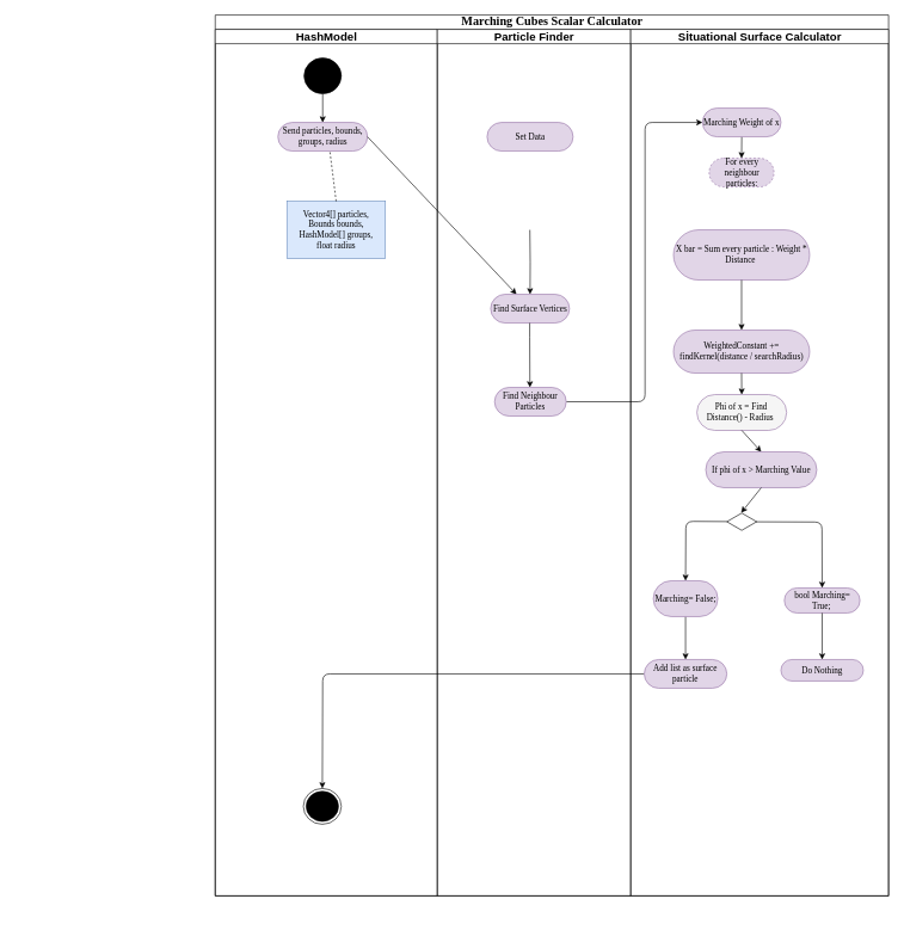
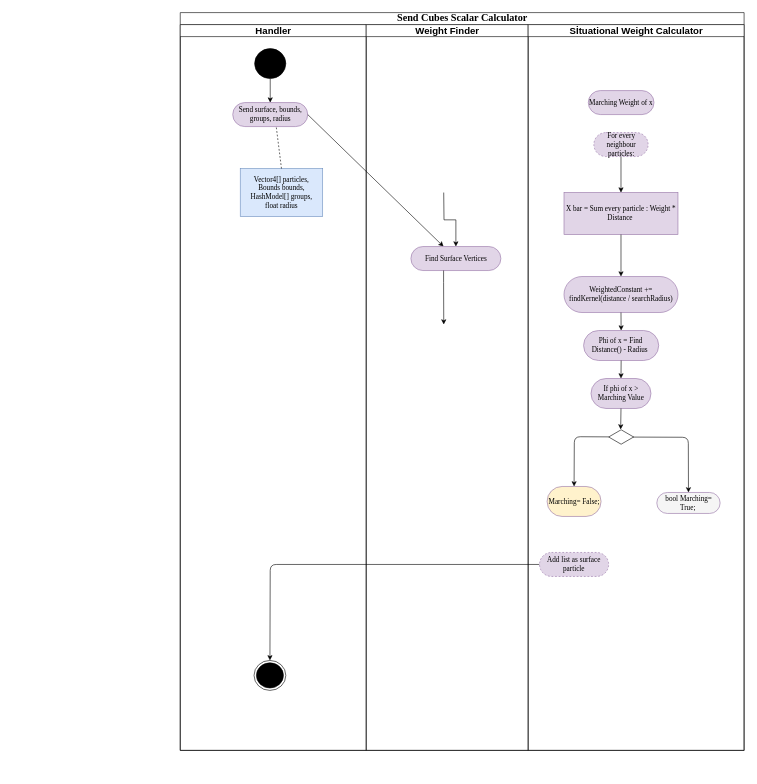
- <mxCell id="2" value="&lt;font style=&quot;font-size: 17px&quot;&gt;Marching Cubes Scalar Calculator&lt;/font&gt;" style="swimlane;html=1;childLayout=stackLayout;startSize=20;rounded=0;shadow=0;comic=0;labelBackgroundColor=none;strokeWidth=1;fontFamily=Verdana;fontSize=12;align=center;" parent="1" vertex="1"><mxGeometry x="300" y="20" width="940" height="1230" as="geometry"><mxRectangle x="40" y="20" width="60" height="20" as="alternateBounds" /></mxGeometry></mxCell>
+ <mxCell id="2" value="&lt;font style=&quot;font-size: 17px&quot;&gt;Send Cubes Scalar Calculator&lt;/font&gt;" style="swimlane;html=1;childLayout=stackLayout;startSize=20;rounded=0;shadow=0;comic=0;labelBackgroundColor=none;strokeWidth=1;fontFamily=Verdana;fontSize=12;align=center;" parent="1" vertex="1"><mxGeometry x="300" y="20" width="940" height="1230" as="geometry"><mxRectangle x="40" y="20" width="60" height="20" as="alternateBounds" /></mxGeometry></mxCell>
- <mxCell id="3" value="&lt;font style=&quot;font-size: 16px&quot;&gt;HashModel&lt;/font&gt;" style="swimlane;html=1;startSize=20;" parent="2" vertex="1"><mxGeometry y="20" width="310" height="1210" as="geometry" /></mxCell>
+ <mxCell id="3" value="&lt;font style=&quot;font-size: 16px&quot;&gt;Handler&lt;/font&gt;" style="swimlane;html=1;startSize=20;" parent="2" vertex="1"><mxGeometry y="20" width="310" height="1210" as="geometry" /></mxCell>
- <mxCell id="12" value="&lt;span style=&quot;font-size: 16px&quot;&gt;Particle Finder&lt;/span&gt;" style="swimlane;html=1;startSize=20;" parent="2" vertex="1"><mxGeometry x="310" y="20" width="270" height="1210" as="geometry" /></mxCell>
+ <mxCell id="12" value="&lt;span style=&quot;font-size: 16px&quot;&gt;Weight Finder&lt;/span&gt;" style="swimlane;html=1;startSize=20;" parent="2" vertex="1"><mxGeometry x="310" y="20" width="270" height="1210" as="geometry" /></mxCell>
- <mxCell id="18" value="&lt;font style=&quot;font-size: 16px&quot;&gt;Sİtuational Surface Calculator&lt;/font&gt;" style="swimlane;html=1;startSize=20;" parent="2" vertex="1"><mxGeometry x="580" y="20" width="360" height="1210" as="geometry" /></mxCell>
+ <mxCell id="18" value="&lt;font style=&quot;font-size: 16px&quot;&gt;Sİtuational Weight Calculator&lt;/font&gt;" style="swimlane;html=1;startSize=20;" parent="2" vertex="1"><mxGeometry x="580" y="20" width="360" height="1210" as="geometry" /></mxCell>
- <mxCell id="5" value="Send particles, bounds, groups, radius" style="rounded=1;whiteSpace=wrap;html=1;shadow=0;comic=0;labelBackgroundColor=none;strokeWidth=1;fontFamily=Verdana;fontSize=12;align=center;arcSize=50;fillColor=#e1d5e7;strokeColor=#9673a6;" parent="3" vertex="1"><mxGeometry x="87.5" y="130" width="125" height="40" as="geometry" /></mxCell>
+ <mxCell id="5" value="Send surface, bounds, groups, radius" style="rounded=1;whiteSpace=wrap;html=1;shadow=0;comic=0;labelBackgroundColor=none;strokeWidth=1;fontFamily=Verdana;fontSize=12;align=center;arcSize=50;fillColor=#e1d5e7;strokeColor=#9673a6;" parent="3" vertex="1"><mxGeometry x="87.5" y="130" width="125" height="40" as="geometry" /></mxCell>
- <mxCell id="15" value="Set Data" style="rounded=1;whiteSpace=wrap;html=1;shadow=0;comic=0;labelBackgroundColor=none;strokeWidth=1;fontFamily=Verdana;fontSize=12;align=center;arcSize=50;fillColor=#e1d5e7;strokeColor=#9673a6;" parent="12" vertex="1"><mxGeometry x="69.5" y="130" width="120" height="40" as="geometry" /></mxCell>
- <mxCell id="21" value="" style="endArrow=classic;html=1;exitX=0.5;exitY=1;exitDx=0;exitDy=0;entryX=0.5;entryY=0;entryDx=0;entryDy=0;" parent="18" target="19" edge="1" source="24"><mxGeometry width="50" height="50" relative="1" as="geometry"><mxPoint x="153" y="150" as="sourcePoint" /><mxPoint x="152.538" y="198.42" as="targetPoint" /></mxGeometry></mxCell>
+ <mxCell id="22" value="" style="endArrow=classic;html=1;exitX=0.5;exitY=1;exitDx=0;exitDy=0;entryX=0.5;entryY=0;entryDx=0;entryDy=0;" parent="18" source="19" target="20" edge="1"><mxGeometry width="50" height="50" relative="1" as="geometry"><mxPoint x="140.5" y="390" as="sourcePoint" /><mxPoint x="150" y="300" as="targetPoint" /></mxGeometry></mxCell>
- <mxCell id="20" value="X bar = Sum every particle : Weight * Distance&amp;nbsp;" style="rounded=1;whiteSpace=wrap;html=1;shadow=0;comic=0;labelBackgroundColor=none;strokeWidth=1;fontFamily=Verdana;fontSize=12;align=center;arcSize=50;fillColor=#e1d5e7;strokeColor=#9673a6;" parent="18" vertex="1"><mxGeometry x="59.75" y="280" width="190" height="70" as="geometry" /></mxCell>
+ <mxCell id="20" value="X bar = Sum every particle : Weight * Distance&amp;nbsp;" style="whiteSpace=wrap;html=1;shadow=0;comic=0;labelBackgroundColor=none;strokeWidth=1;fontFamily=Verdana;fontSize=12;align=center;arcSize=50;fillColor=#e1d5e7;strokeColor=#9673a6;rounded=0;" parent="18" vertex="1"><mxGeometry x="59.75" y="280" width="190" height="70" as="geometry" /></mxCell>
- <mxCell id="13" value="Find Surface Vertices" style="rounded=1;whiteSpace=wrap;html=1;shadow=0;comic=0;labelBackgroundColor=none;strokeWidth=1;fontFamily=Verdana;fontSize=12;align=center;arcSize=50;fillColor=#e1d5e7;strokeColor=#9673a6;" parent="12" vertex="1"><mxGeometry x="74.5" y="370" width="110" height="40" as="geometry" /></mxCell>
+ <mxCell id="13" value="Find Surface Vertices" style="rounded=1;whiteSpace=wrap;html=1;shadow=0;comic=0;labelBackgroundColor=none;strokeWidth=1;fontFamily=Verdana;fontSize=12;align=center;arcSize=50;fillColor=#e1d5e7;strokeColor=#9673a6;" parent="12" vertex="1"><mxGeometry x="74.5" y="370" width="150" height="40" as="geometry" /></mxCell>
- <mxCell id="14" value="Find Neighbour Particles" style="rounded=1;whiteSpace=wrap;html=1;shadow=0;comic=0;labelBackgroundColor=none;strokeWidth=1;fontFamily=Verdana;fontSize=12;align=center;arcSize=50;fillColor=#e1d5e7;strokeColor=#9673a6;" parent="12" vertex="1"><mxGeometry x="80" y="500" width="100" height="40" as="geometry" /></mxCell>
- <mxCell id="10" value="" style="endArrow=classic;html=1;exitX=1;exitY=0.5;exitDx=0;exitDy=0;entryX=0;entryY=0.5;entryDx=0;entryDy=0;" parent="2" source="14" target="24" edge="1"><mxGeometry width="50" height="50" relative="1" as="geometry"><mxPoint x="436" y="470" as="sourcePoint" /><mxPoint x="446" y="440" as="targetPoint" /><Array as="points"><mxPoint x="600" y="540" /><mxPoint x="600" y="150" /></Array></mxGeometry></mxCell>
- <mxCell id="26" value="Phi of x = Find Distance() - Radius&amp;nbsp;" style="rounded=1;whiteSpace=wrap;html=1;shadow=0;comic=0;labelBackgroundColor=none;strokeWidth=1;fontFamily=Verdana;fontSize=12;align=center;arcSize=50;fillColor=#f5f5f5;strokeColor=#9673a6;" parent="18" vertex="1"><mxGeometry x="92.38" y="510" width="125.25" height="50" as="geometry" /></mxCell>
+ <mxCell id="26" value="Phi of x = Find Distance() - Radius&amp;nbsp;" style="rounded=1;whiteSpace=wrap;html=1;shadow=0;comic=0;labelBackgroundColor=none;strokeWidth=1;fontFamily=Verdana;fontSize=12;align=center;arcSize=50;fillColor=#e1d5e7;strokeColor=#9673a6;" parent="18" vertex="1"><mxGeometry x="92.38" y="510" width="125.25" height="50" as="geometry" /></mxCell>
- <mxCell id="37" value="If phi of x &amp;gt; Marching Value" style="rounded=1;whiteSpace=wrap;html=1;shadow=0;comic=0;labelBackgroundColor=none;strokeWidth=1;fontFamily=Verdana;fontSize=12;align=center;arcSize=50;fillColor=#e1d5e7;strokeColor=#9673a6;" vertex="1" parent="18"><mxGeometry x="104.75" y="590" width="155" height="50" as="geometry" /></mxCell>
+ <mxCell id="37" value="If phi of x &amp;gt; Marching Value" style="rounded=1;whiteSpace=wrap;html=1;shadow=0;comic=0;labelBackgroundColor=none;strokeWidth=1;fontFamily=Verdana;fontSize=12;align=center;arcSize=50;fillColor=#e1d5e7;strokeColor=#9673a6;" vertex="1" parent="18"><mxGeometry x="104.75" y="590" width="100" height="50" as="geometry" /></mxCell>
- <mxCell id="29" value="Marching= False;" style="rounded=1;whiteSpace=wrap;html=1;shadow=0;comic=0;labelBackgroundColor=none;strokeWidth=1;fontFamily=Verdana;fontSize=12;align=center;arcSize=50;fillColor=#e1d5e7;strokeColor=#9673a6;" parent="18" vertex="1"><mxGeometry x="31.54" y="770" width="90" height="50" as="geometry" /></mxCell>
+ <mxCell id="29" value="Marching= False;" style="rounded=1;whiteSpace=wrap;html=1;shadow=0;comic=0;labelBackgroundColor=none;strokeWidth=1;fontFamily=Verdana;fontSize=12;align=center;arcSize=50;fillColor=#fff2cc;strokeColor=#9673a6;" parent="18" vertex="1"><mxGeometry x="31.54" y="770" width="90" height="50" as="geometry" /></mxCell>
- <mxCell id="32" value="bool Marching= True;&amp;nbsp;" style="rounded=1;whiteSpace=wrap;html=1;shadow=0;comic=0;labelBackgroundColor=none;strokeWidth=1;fontFamily=Verdana;fontSize=12;align=center;arcSize=50;fillColor=#e1d5e7;strokeColor=#9673a6;" parent="18" vertex="1"><mxGeometry x="214.5" y="780" width="105.5" height="35" as="geometry" /></mxCell>
+ <mxCell id="32" value="bool Marching= True;&amp;nbsp;" style="rounded=1;whiteSpace=wrap;html=1;shadow=0;comic=0;labelBackgroundColor=none;strokeWidth=1;fontFamily=Verdana;fontSize=12;align=center;arcSize=50;fillColor=#f5f5f5;strokeColor=#9673a6;" parent="18" vertex="1"><mxGeometry x="214.5" y="780" width="105.5" height="35" as="geometry" /></mxCell>
- <mxCell id="38" value="" style="endArrow=classic;html=1;entryX=0.5;entryY=0;entryDx=0;entryDy=0;exitX=0.5;exitY=1;exitDx=0;exitDy=0;" edge="1" parent="18" source="32" target="33"><mxGeometry width="50" height="50" relative="1" as="geometry"><mxPoint x="172" y="890" as="sourcePoint" /><mxPoint x="222" y="840" as="targetPoint" /></mxGeometry></mxCell>
- <mxCell id="28" value="" style="edgeStyle=orthogonalEdgeStyle;rounded=0;orthogonalLoop=1;jettySize=auto;html=1;entryX=0.5;entryY=0;entryDx=0;entryDy=0;" parent="18" source="29" target="34" edge="1"><mxGeometry relative="1" as="geometry"><mxPoint x="76.54" y="865" as="targetPoint" /></mxGeometry></mxCell>
- <mxCell id="33" value="Do Nothing" style="rounded=1;whiteSpace=wrap;html=1;shadow=0;comic=0;labelBackgroundColor=none;strokeWidth=1;fontFamily=Verdana;fontSize=12;align=center;arcSize=50;fillColor=#e1d5e7;strokeColor=#9673a6;" parent="18" vertex="1"><mxGeometry x="209.75" y="880" width="115" height="30" as="geometry" /></mxCell>
- <mxCell id="34" value="Add list as surface particle" style="rounded=1;whiteSpace=wrap;html=1;shadow=0;comic=0;labelBackgroundColor=none;strokeWidth=1;fontFamily=Verdana;fontSize=12;align=center;arcSize=50;fillColor=#e1d5e7;strokeColor=#9673a6;" parent="18" vertex="1"><mxGeometry x="18.92" y="880" width="115.25" height="40" as="geometry" /></mxCell>
+ <mxCell id="34" value="Add list as surface particle" style="rounded=1;whiteSpace=wrap;html=1;shadow=0;comic=0;labelBackgroundColor=none;strokeWidth=1;fontFamily=Verdana;fontSize=12;align=center;arcSize=50;fillColor=#e1d5e7;strokeColor=#9673a6;dashed=1;" parent="18" vertex="1"><mxGeometry x="18.92" y="880" width="115.25" height="40" as="geometry" /></mxCell>
